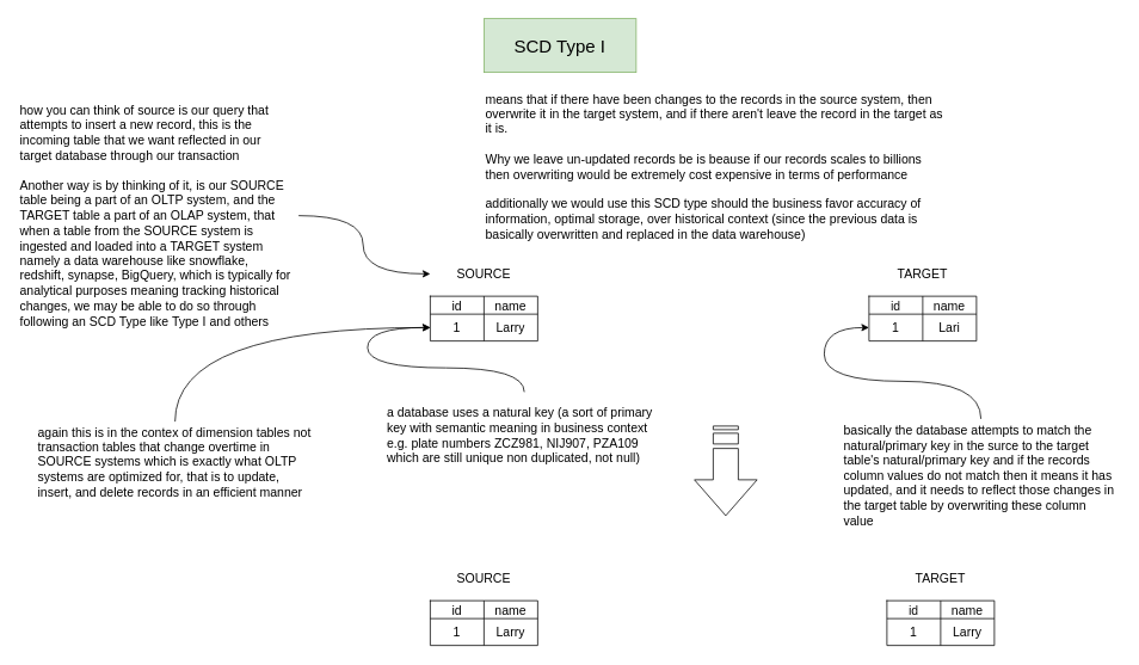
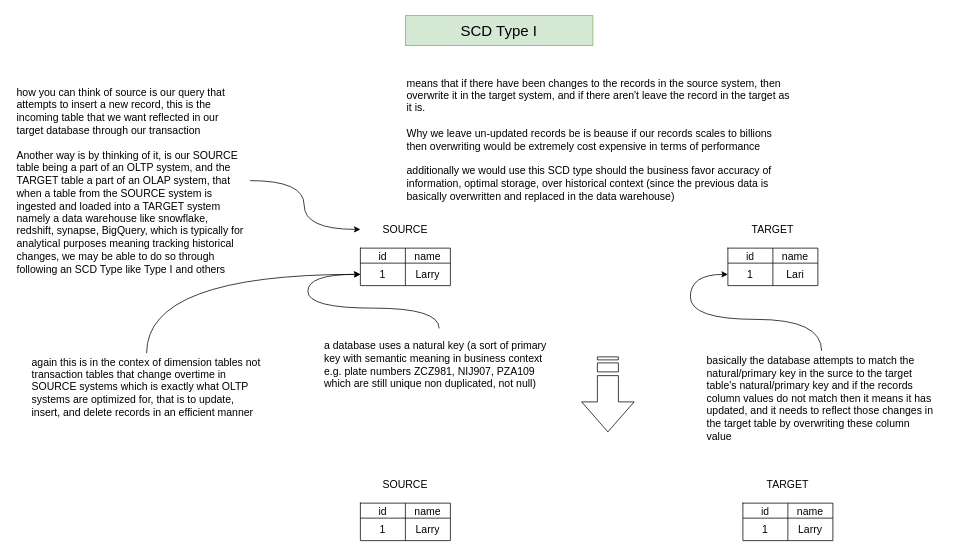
- <mxCell id="26" value="&lt;font style=&quot;font-size: 20px;&quot;&gt;SCD Type I&lt;/font&gt;" style="text;html=1;whiteSpace=wrap;strokeColor=#82b366;fillColor=#d5e8d4;align=center;verticalAlign=middle;rounded=0;" vertex="1" parent="1"><mxGeometry x="540" y="20" width="170" height="60" as="geometry" /></mxCell>
+ <mxCell id="26" value="&lt;font style=&quot;font-size: 20px;&quot;&gt;SCD Type I&lt;/font&gt;" style="text;html=1;whiteSpace=wrap;strokeColor=#82b366;fillColor=#d5e8d4;align=center;verticalAlign=middle;rounded=0;" vertex="1" parent="1"><mxGeometry x="540" y="20" width="250" height="40" as="geometry" /></mxCell>
